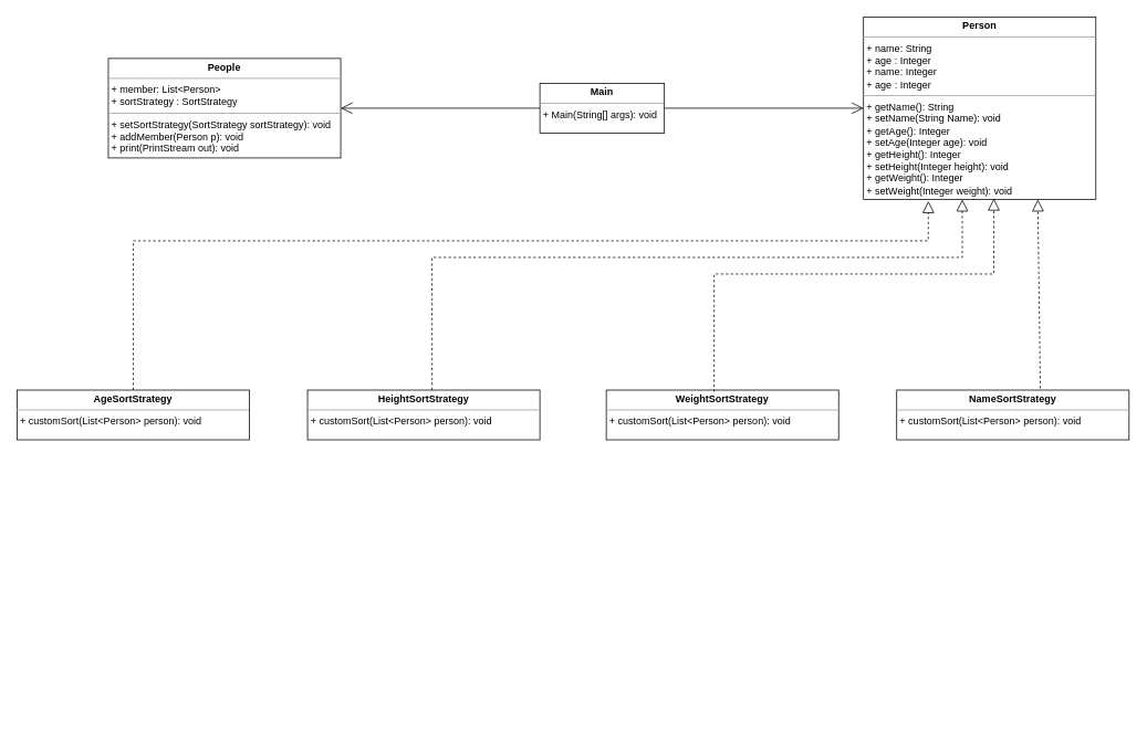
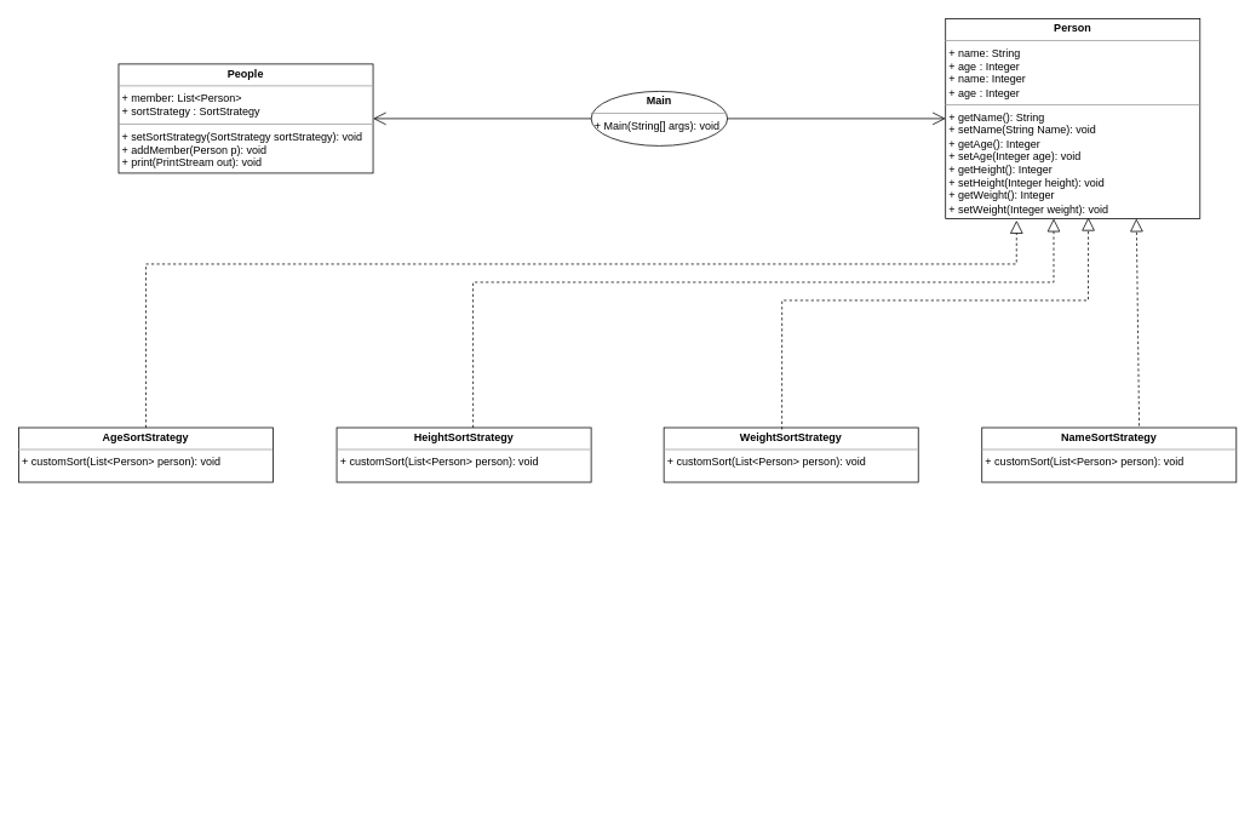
- <mxCell id="11" value="&lt;p style=&quot;margin: 0px ; margin-top: 4px ; text-align: center&quot;&gt;&lt;b&gt;Main&lt;/b&gt;&lt;/p&gt;&lt;hr size=&quot;1&quot;&gt;&lt;p style=&quot;margin: 0px ; margin-left: 4px&quot;&gt;&lt;/p&gt;&lt;p style=&quot;margin: 0px ; margin-left: 4px&quot;&gt;+ Main(String[] args): void&lt;/p&gt;" style="verticalAlign=top;align=left;overflow=fill;fontSize=12;fontFamily=Helvetica;html=1;" vertex="1" parent="1"><mxGeometry x="650" y="100" width="150" height="60" as="geometry" /></mxCell>
+ <mxCell id="11" value="&lt;p style=&quot;margin: 0px ; margin-top: 4px ; text-align: center&quot;&gt;&lt;b&gt;Main&lt;/b&gt;&lt;/p&gt;&lt;hr size=&quot;1&quot;&gt;&lt;p style=&quot;margin: 0px ; margin-left: 4px&quot;&gt;&lt;/p&gt;&lt;p style=&quot;margin: 0px ; margin-left: 4px&quot;&gt;+ Main(String[] args): void&lt;/p&gt;" style="ellipse;verticalAlign=top;align=left;overflow=fill;fontSize=12;fontFamily=Helvetica;html=1;" vertex="1" parent="1"><mxGeometry x="650" y="100" width="150" height="60" as="geometry" /></mxCell>
